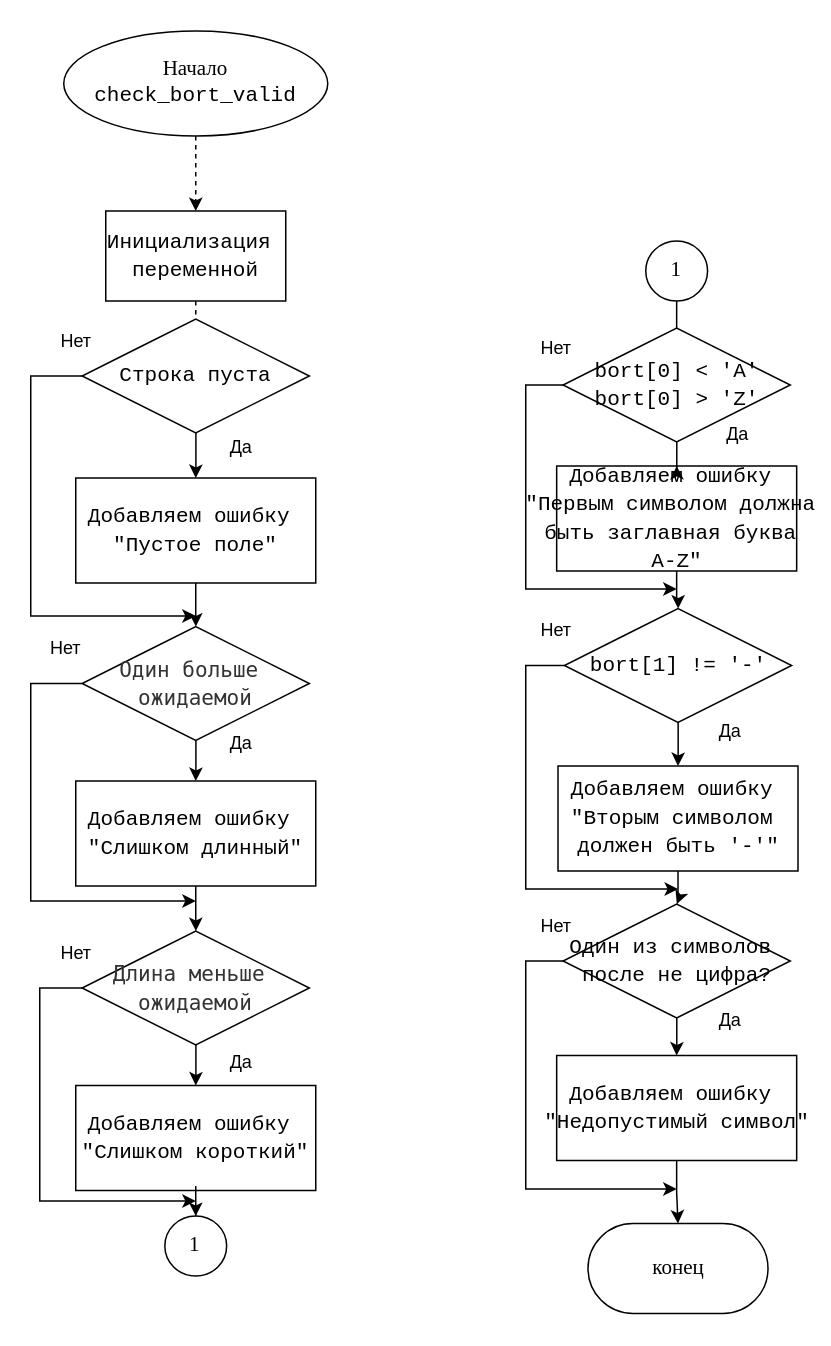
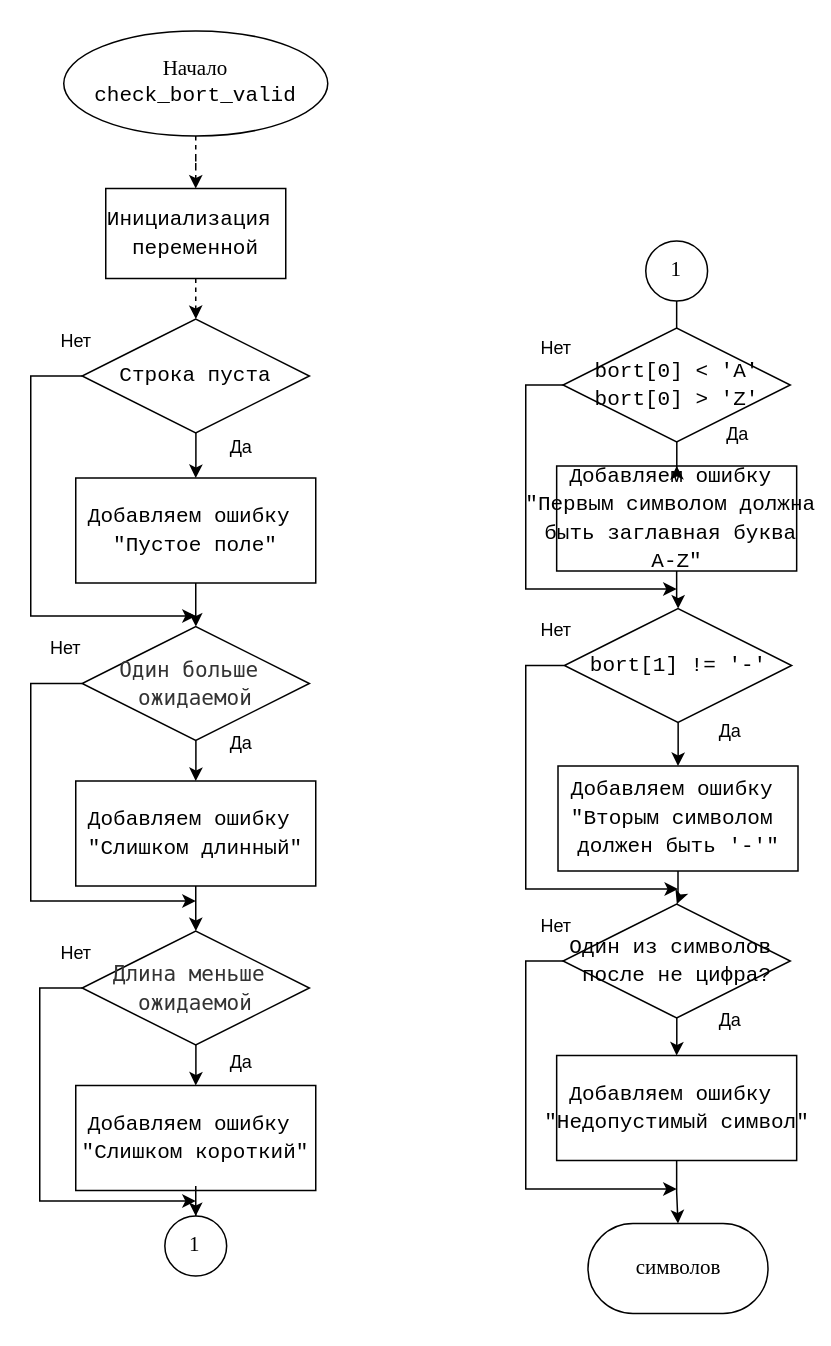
- <mxCell id="5" value="&lt;div style=&quot;font-family: Consolas, &amp;quot;Courier New&amp;quot;, monospace; line-height: 19px; white-space: pre;&quot;&gt;&lt;span&gt;&lt;font style=&quot;color: rgb(0, 0, 0);&quot;&gt;Инициализация &lt;/font&gt;&lt;/span&gt;&lt;/div&gt;&lt;div style=&quot;font-family: Consolas, &amp;quot;Courier New&amp;quot;, monospace; line-height: 19px; white-space: pre;&quot;&gt;&lt;span&gt;&lt;font style=&quot;color: rgb(0, 0, 0);&quot;&gt;переменной&lt;/font&gt;&lt;/span&gt;&lt;/div&gt;" style="whiteSpace=wrap;html=1;fontSize=14;fontFamily=Consolas;rounded=1;arcSize=0;" parent="1" vertex="1"><mxGeometry x="70" y="140" width="120" height="60" as="geometry" /></mxCell>
+ <mxCell id="5" value="&lt;div style=&quot;font-family: Consolas, &amp;quot;Courier New&amp;quot;, monospace; line-height: 19px; white-space: pre;&quot;&gt;&lt;span&gt;&lt;font style=&quot;color: rgb(0, 0, 0);&quot;&gt;Инициализация &lt;/font&gt;&lt;/span&gt;&lt;/div&gt;&lt;div style=&quot;font-family: Consolas, &amp;quot;Courier New&amp;quot;, monospace; line-height: 19px; white-space: pre;&quot;&gt;&lt;span&gt;&lt;font style=&quot;color: rgb(0, 0, 0);&quot;&gt;переменной&lt;/font&gt;&lt;/span&gt;&lt;/div&gt;" style="whiteSpace=wrap;html=1;fontSize=14;fontFamily=Consolas;rounded=1;arcSize=0;" parent="1" vertex="1"><mxGeometry x="70" y="125" width="120" height="60" as="geometry" /></mxCell>
- <mxCell id="51" value="конец" style="whiteSpace=wrap;html=1;fontSize=14;fontFamily=Consolas;rounded=1;arcSize=50;" parent="1" vertex="1"><mxGeometry x="391.5" y="815" width="120" height="60" as="geometry" /></mxCell>
+ <mxCell id="51" value="символов" style="whiteSpace=wrap;html=1;fontSize=14;fontFamily=Consolas;rounded=1;arcSize=50;" parent="1" vertex="1"><mxGeometry x="391.5" y="815" width="120" height="60" as="geometry" /></mxCell>
